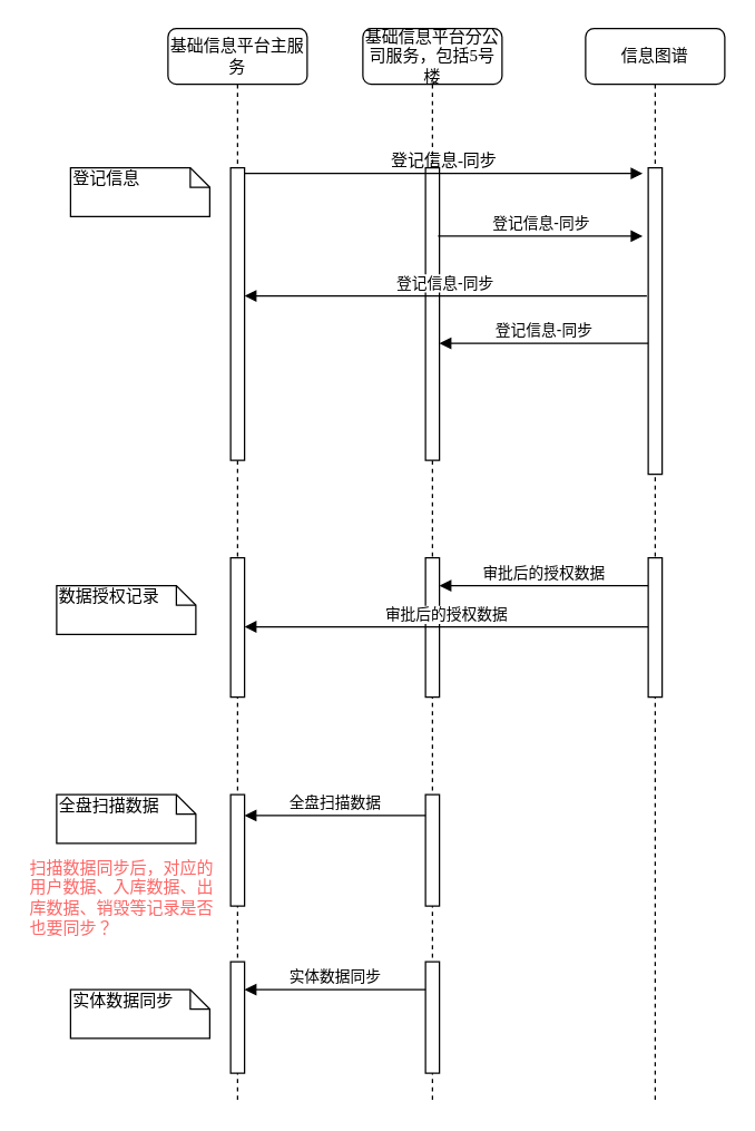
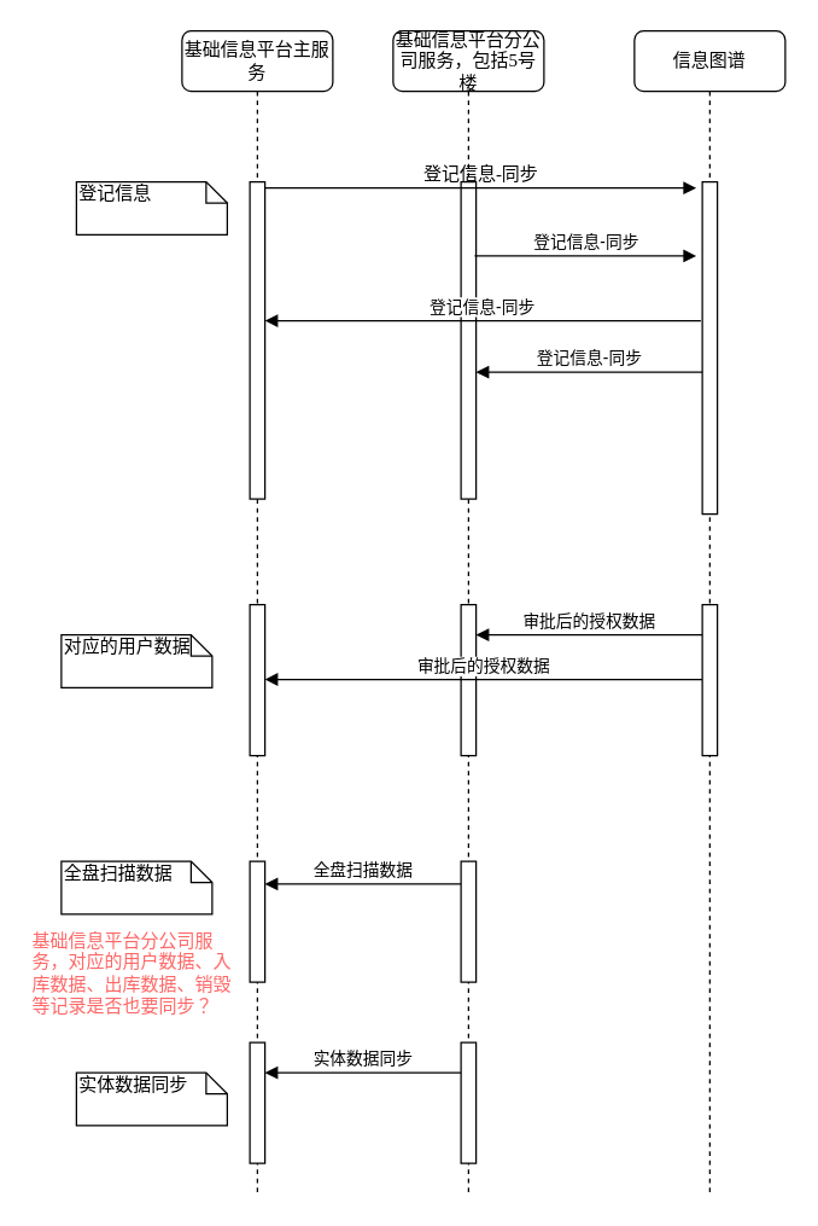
- <mxCell id="24" value="数据授权记录" style="shape=note;whiteSpace=wrap;html=1;size=14;verticalAlign=top;align=left;spacingTop=-6;rounded=0;shadow=0;comic=0;labelBackgroundColor=none;strokeWidth=1;fontFamily=Verdana;fontSize=12" vertex="1" parent="1"><mxGeometry x="40" y="420" width="100" height="35" as="geometry" /></mxCell>
+ <mxCell id="24" value="对应的用户数据" style="shape=note;whiteSpace=wrap;html=1;size=14;verticalAlign=top;align=left;spacingTop=-6;rounded=0;shadow=0;comic=0;labelBackgroundColor=none;strokeWidth=1;fontFamily=Verdana;fontSize=12" vertex="1" parent="1"><mxGeometry x="40" y="420" width="100" height="35" as="geometry" /></mxCell>
- <mxCell id="16" value="扫描数据同步后，对应的用户数据、入库数据、出库数据、销毁等记录是否也要同步？" style="text;strokeColor=none;fillColor=none;spacing=1;spacingTop=0;whiteSpace=wrap;overflow=hidden;rounded=0;fontColor=#FF6666;html=1;" vertex="1" parent="12"><mxGeometry x="-100" y="590" width="140" height="70" as="geometry" /></mxCell>
+ <mxCell id="16" value="基础信息平台分公司服务，对应的用户数据、入库数据、出库数据、销毁等记录是否也要同步？" style="text;strokeColor=none;fillColor=none;spacing=1;spacingTop=0;whiteSpace=wrap;overflow=hidden;rounded=0;fontColor=#FF6666;html=1;" vertex="1" parent="12"><mxGeometry x="-100" y="590" width="140" height="70" as="geometry" /></mxCell>
